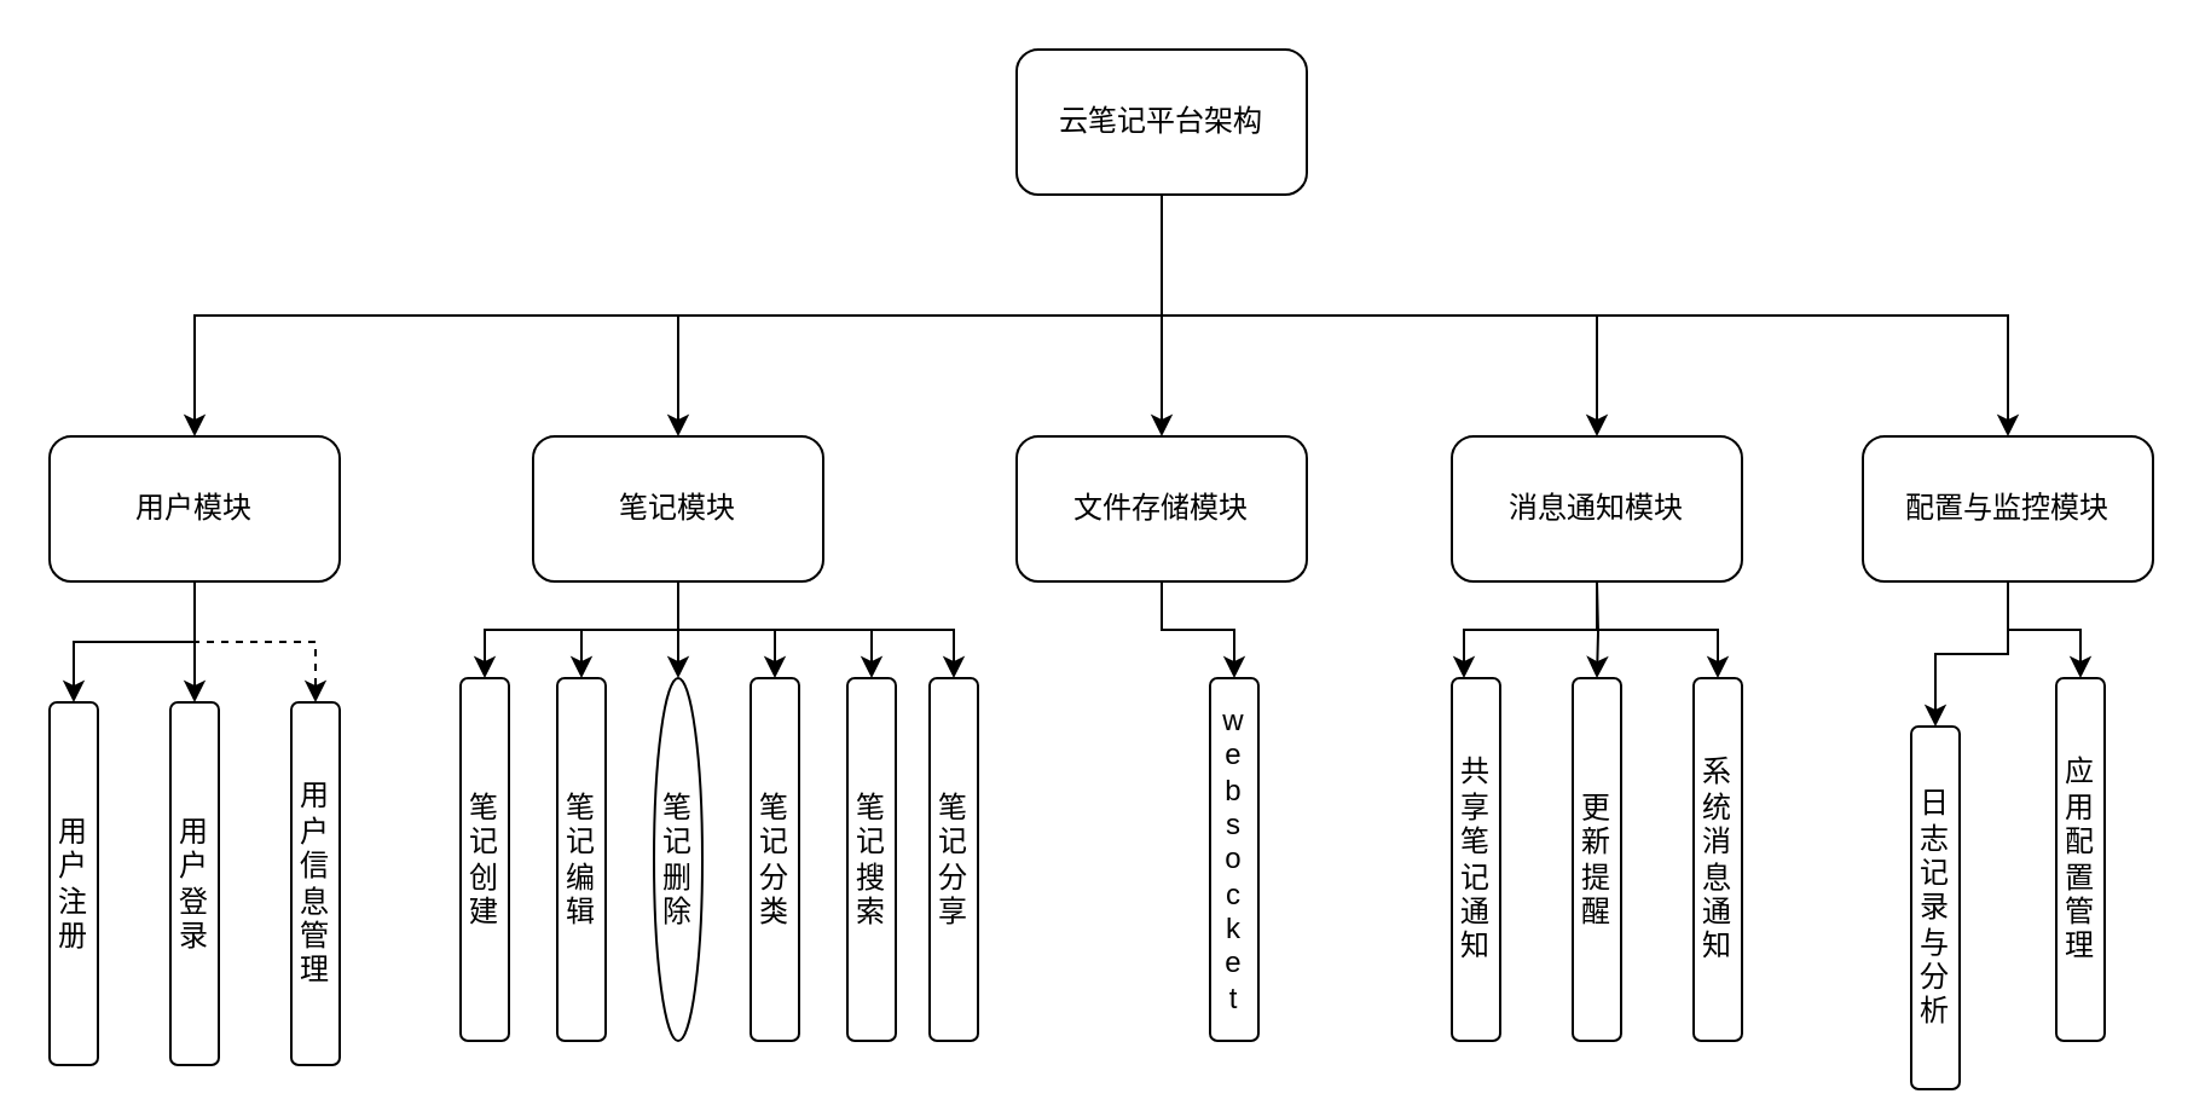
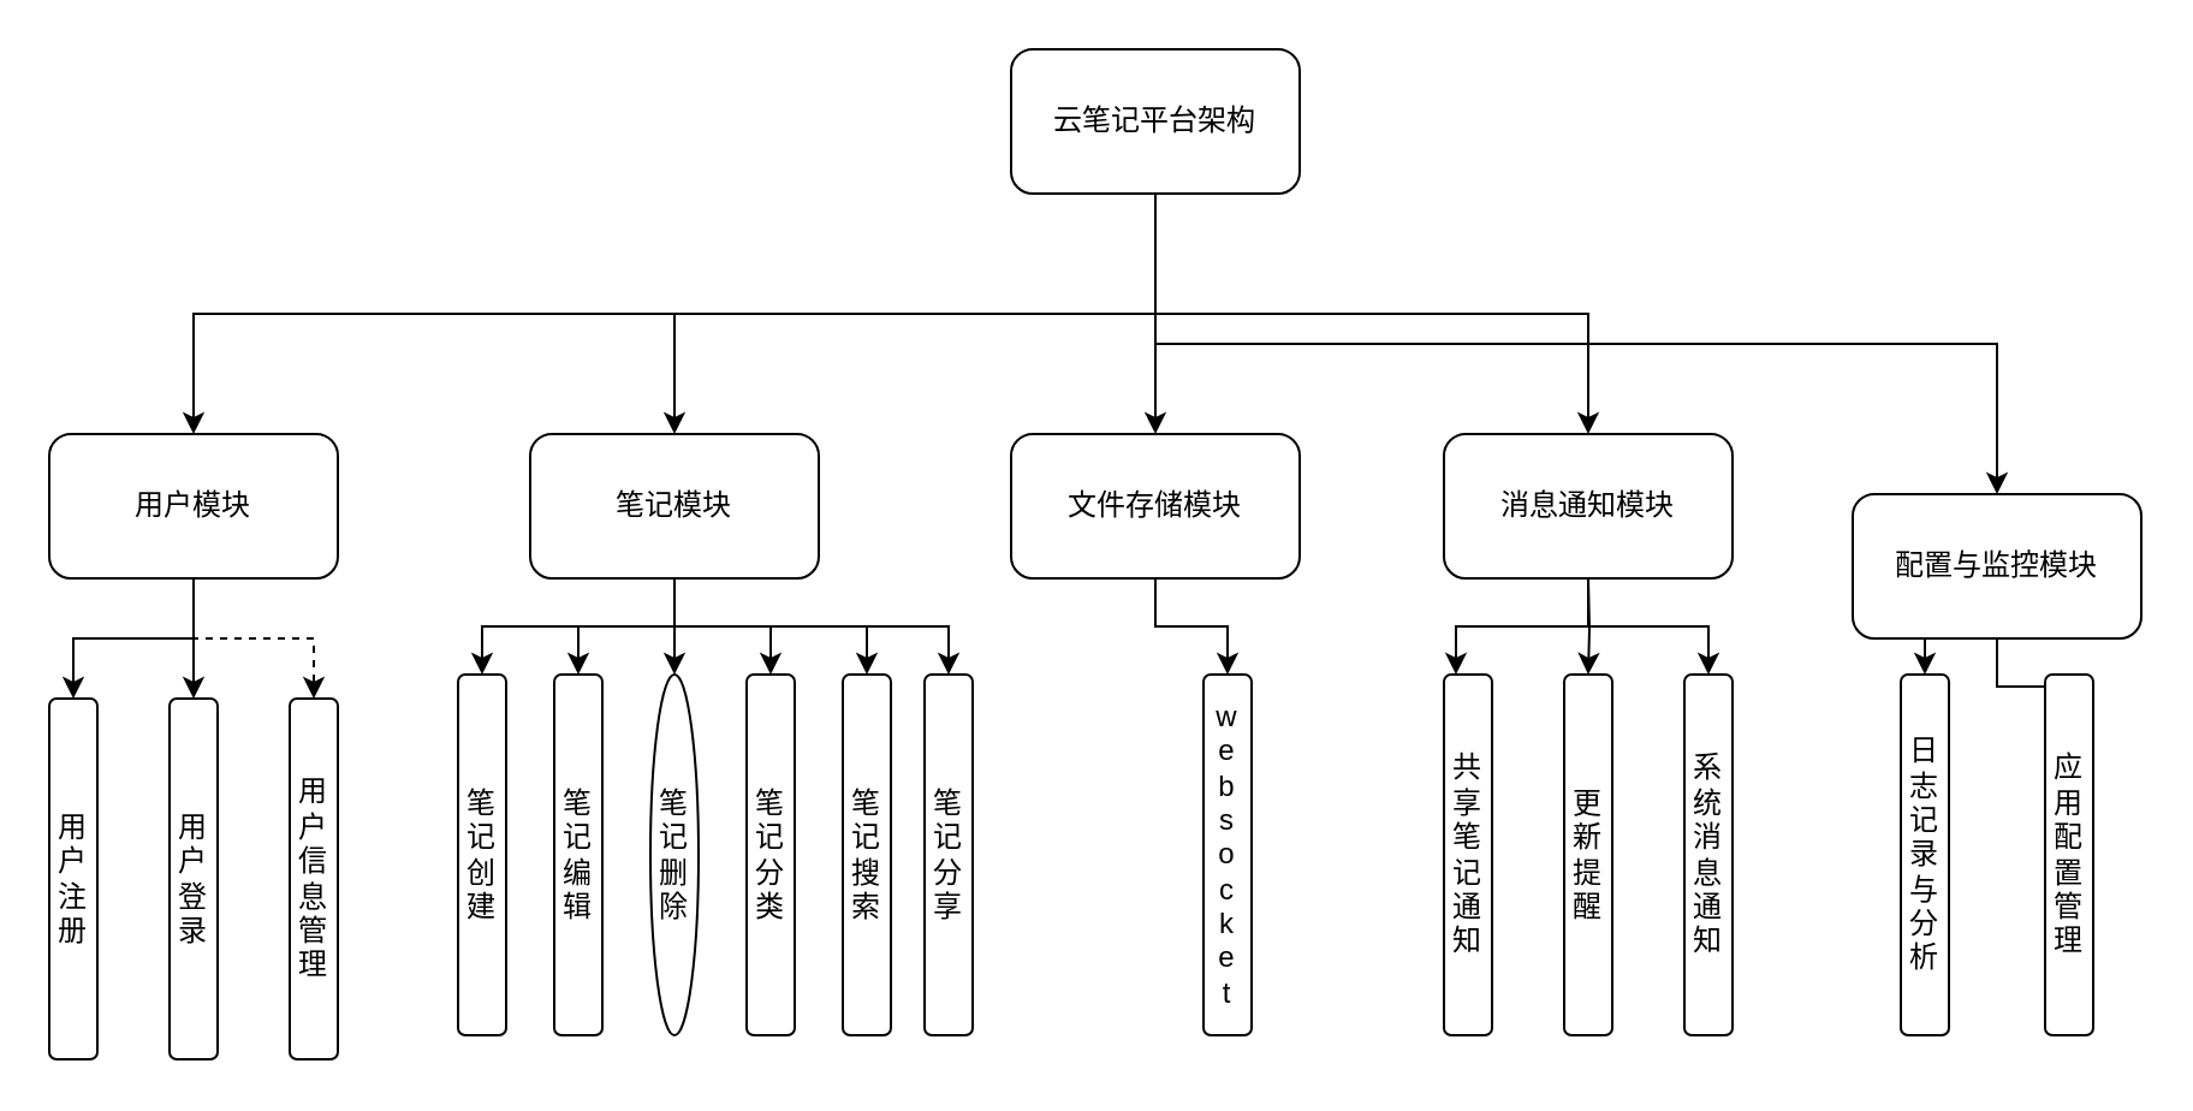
- <mxCell id="26" value="配置与监控模块" style="rounded=1;whiteSpace=wrap;html=1;" vertex="1" parent="1"><mxGeometry x="770" y="180" width="120" height="60" as="geometry" /></mxCell>
+ <mxCell id="26" value="配置与监控模块" style="rounded=1;whiteSpace=wrap;html=1;" vertex="1" parent="1"><mxGeometry x="770" y="205" width="120" height="60" as="geometry" /></mxCell>
- <mxCell id="41" value="日志记录与分析" style="rounded=1;whiteSpace=wrap;html=1;" vertex="1" parent="1"><mxGeometry x="790" y="300" width="20" height="150" as="geometry" /></mxCell>
+ <mxCell id="41" value="日志记录与分析" style="rounded=1;whiteSpace=wrap;html=1;" vertex="1" parent="1"><mxGeometry x="790" y="280" width="20" height="150" as="geometry" /></mxCell>
